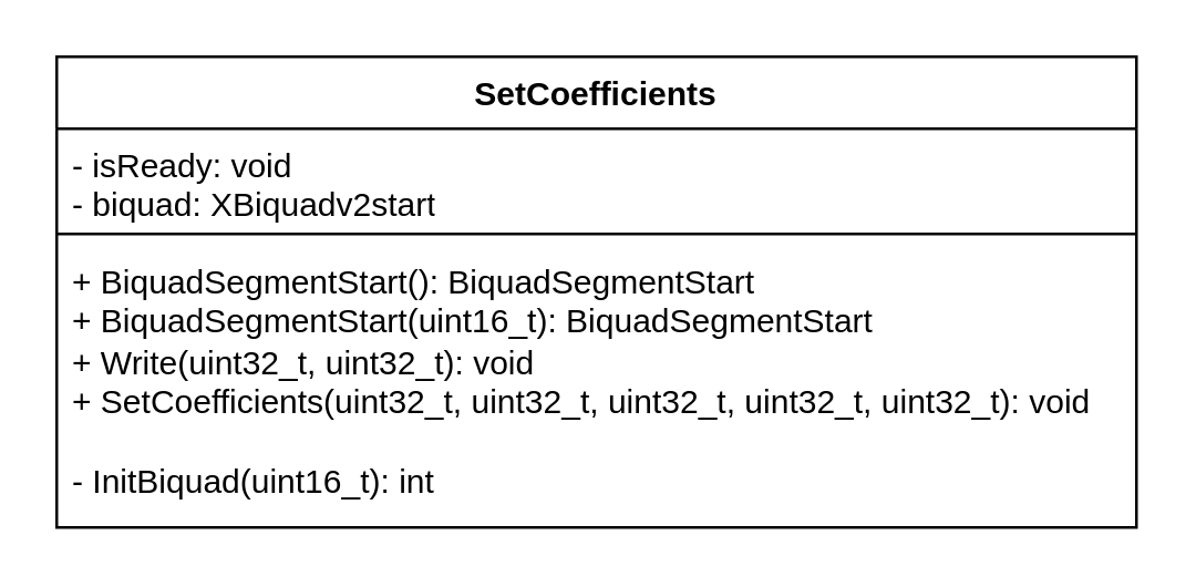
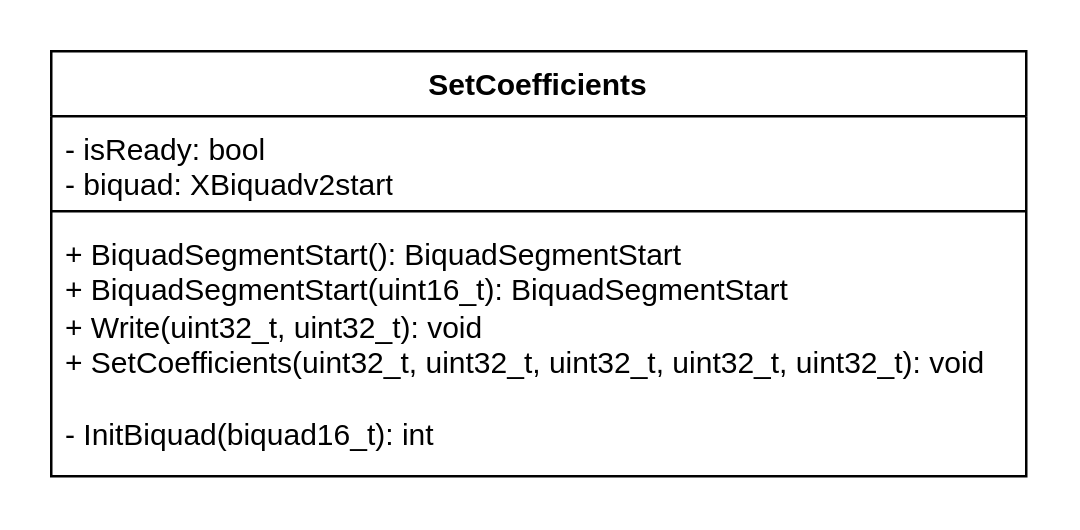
- <mxCell id="3" value="- isReady: void&lt;br&gt;- biquad: XBiquadv2start" style="text;strokeColor=none;fillColor=none;align=left;verticalAlign=top;spacingLeft=4;spacingRight=4;overflow=hidden;rotatable=0;points=[[0,0.5],[1,0.5]];portConstraint=eastwest;whiteSpace=wrap;html=1;" vertex="1" parent="2"><mxGeometry y="26" width="390" height="34" as="geometry" /></mxCell>
+ <mxCell id="3" value="- isReady: bool&lt;br&gt;- biquad: XBiquadv2start" style="text;strokeColor=none;fillColor=none;align=left;verticalAlign=top;spacingLeft=4;spacingRight=4;overflow=hidden;rotatable=0;points=[[0,0.5],[1,0.5]];portConstraint=eastwest;whiteSpace=wrap;html=1;" vertex="1" parent="2"><mxGeometry y="26" width="390" height="34" as="geometry" /></mxCell>
- <mxCell id="5" value="+ BiquadSegmentStart(): BiquadSegmentStart&lt;br&gt;+ BiquadSegmentStart(uint16_t): BiquadSegmentStart&lt;br&gt;+ Write(uint32_t, uint32_t): void&lt;br&gt;+ SetCoefficients(uint32_t, uint32_t, uint32_t, uint32_t, uint32_t): void&lt;br&gt;&lt;br&gt;- InitBiquad(uint16_t): int" style="text;strokeColor=none;fillColor=none;align=left;verticalAlign=top;spacingLeft=4;spacingRight=4;overflow=hidden;rotatable=0;points=[[0,0.5],[1,0.5]];portConstraint=eastwest;whiteSpace=wrap;html=1;" vertex="1" parent="2"><mxGeometry y="68" width="390" height="102" as="geometry" /></mxCell>
+ <mxCell id="5" value="+ BiquadSegmentStart(): BiquadSegmentStart&lt;br&gt;+ BiquadSegmentStart(uint16_t): BiquadSegmentStart&lt;br&gt;+ Write(uint32_t, uint32_t): void&lt;br&gt;+ SetCoefficients(uint32_t, uint32_t, uint32_t, uint32_t, uint32_t): void&lt;br&gt;&lt;br&gt;- InitBiquad(biquad16_t): int" style="text;strokeColor=none;fillColor=none;align=left;verticalAlign=top;spacingLeft=4;spacingRight=4;overflow=hidden;rotatable=0;points=[[0,0.5],[1,0.5]];portConstraint=eastwest;whiteSpace=wrap;html=1;" vertex="1" parent="2"><mxGeometry y="68" width="390" height="102" as="geometry" /></mxCell>
